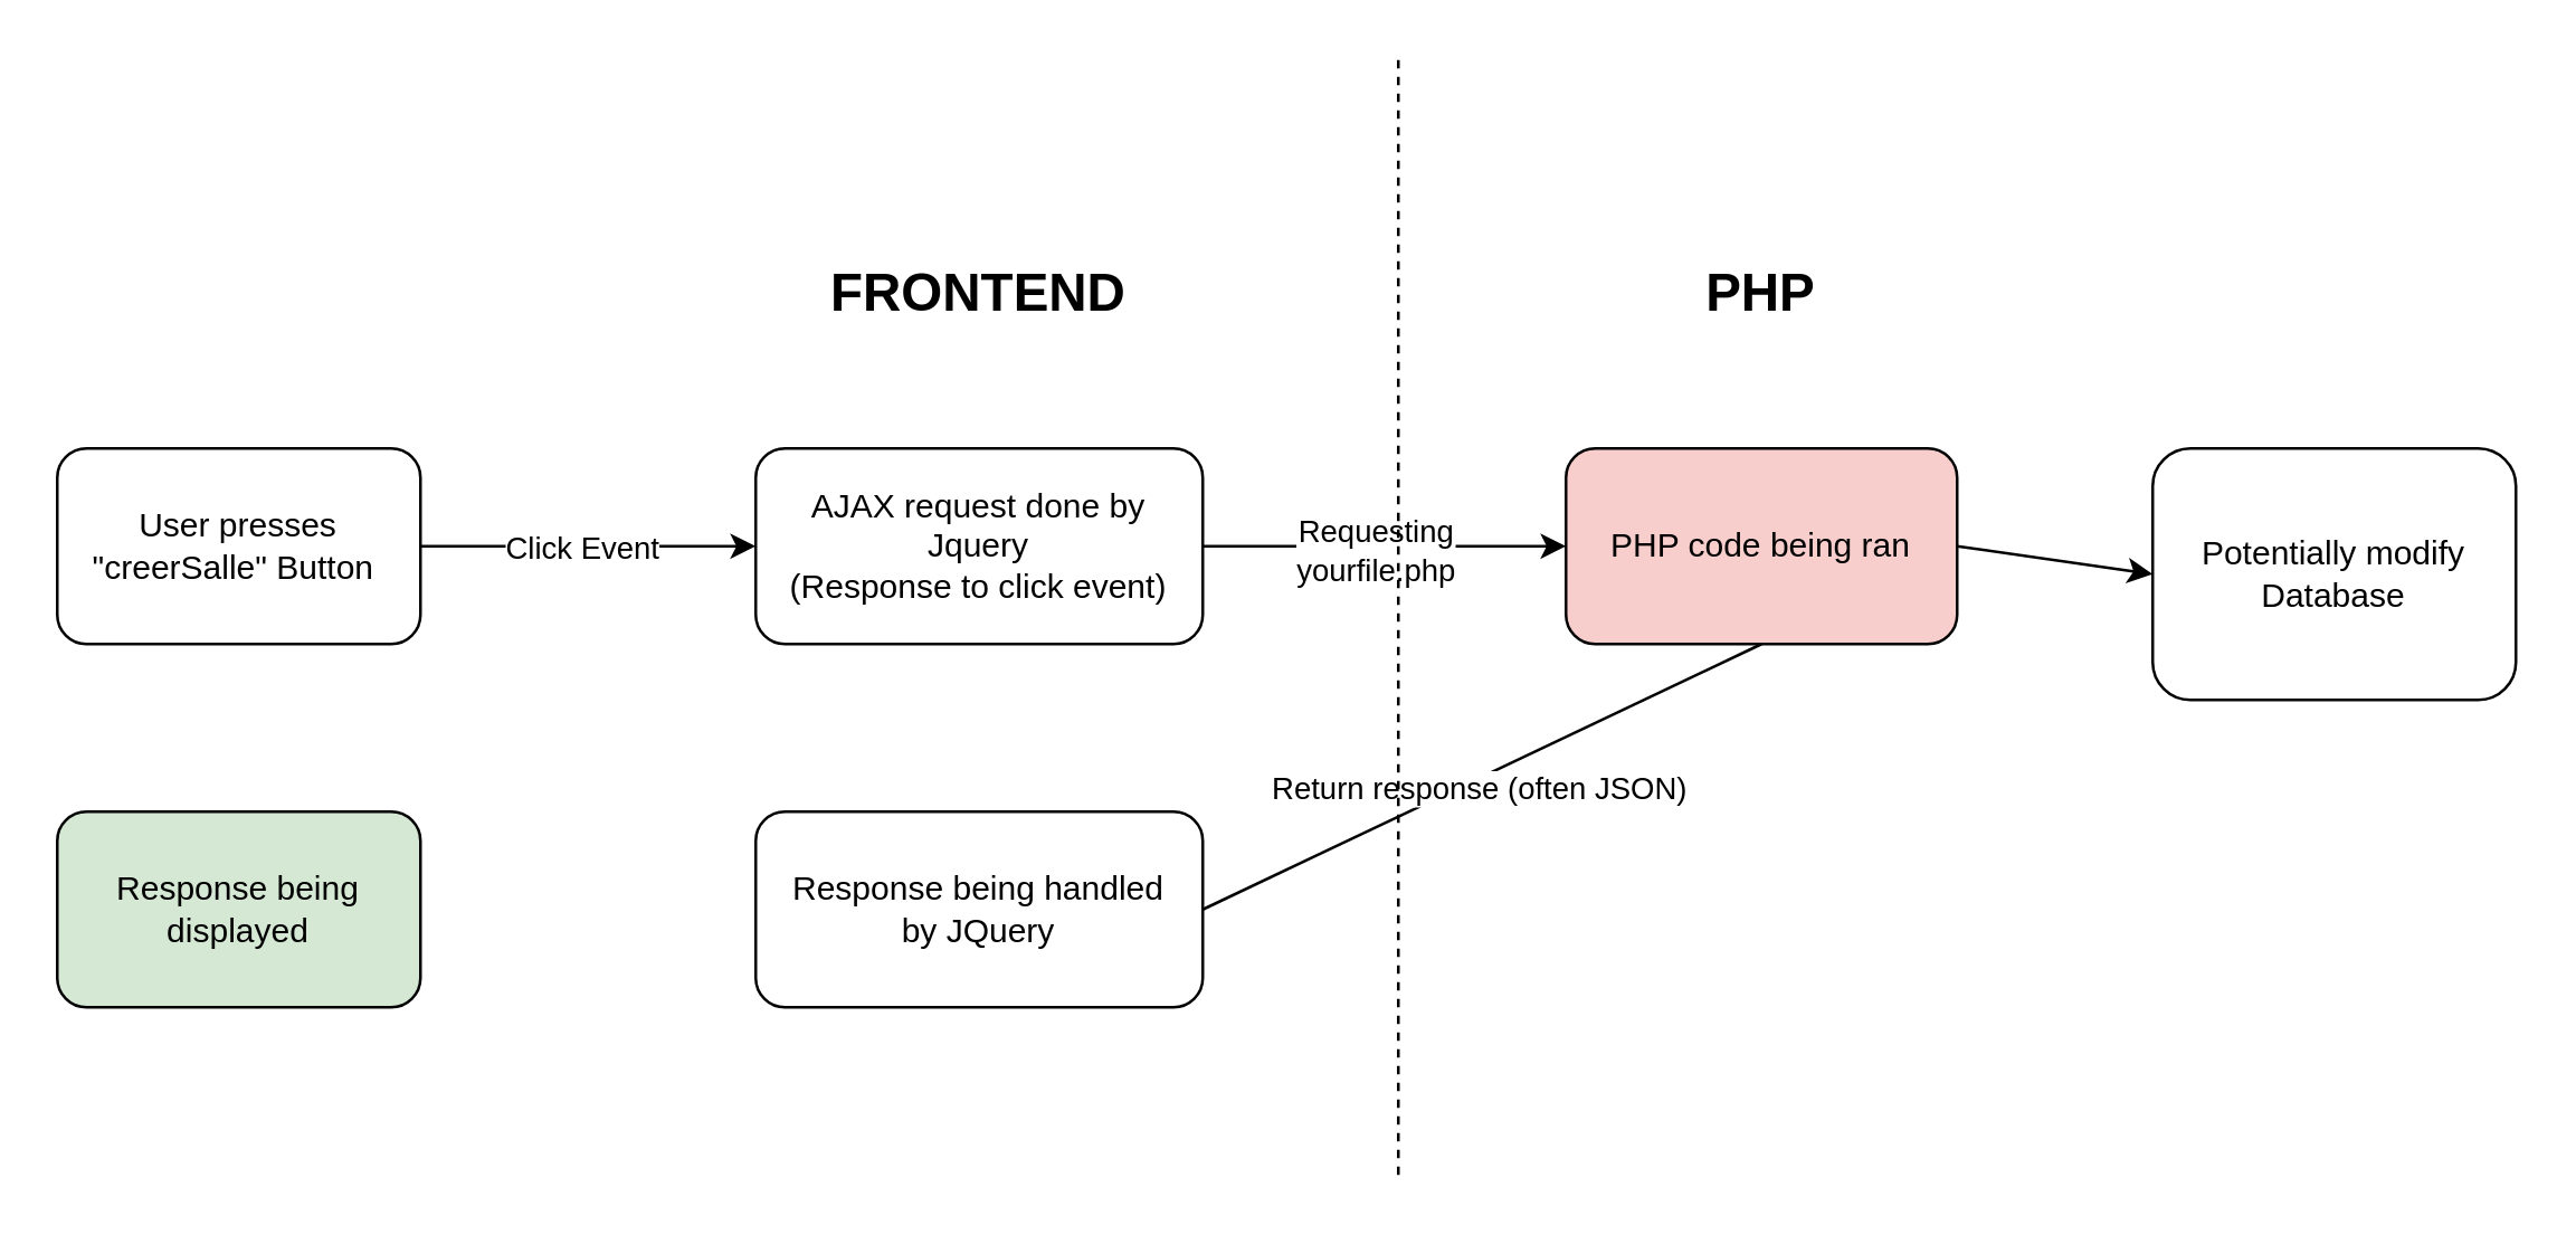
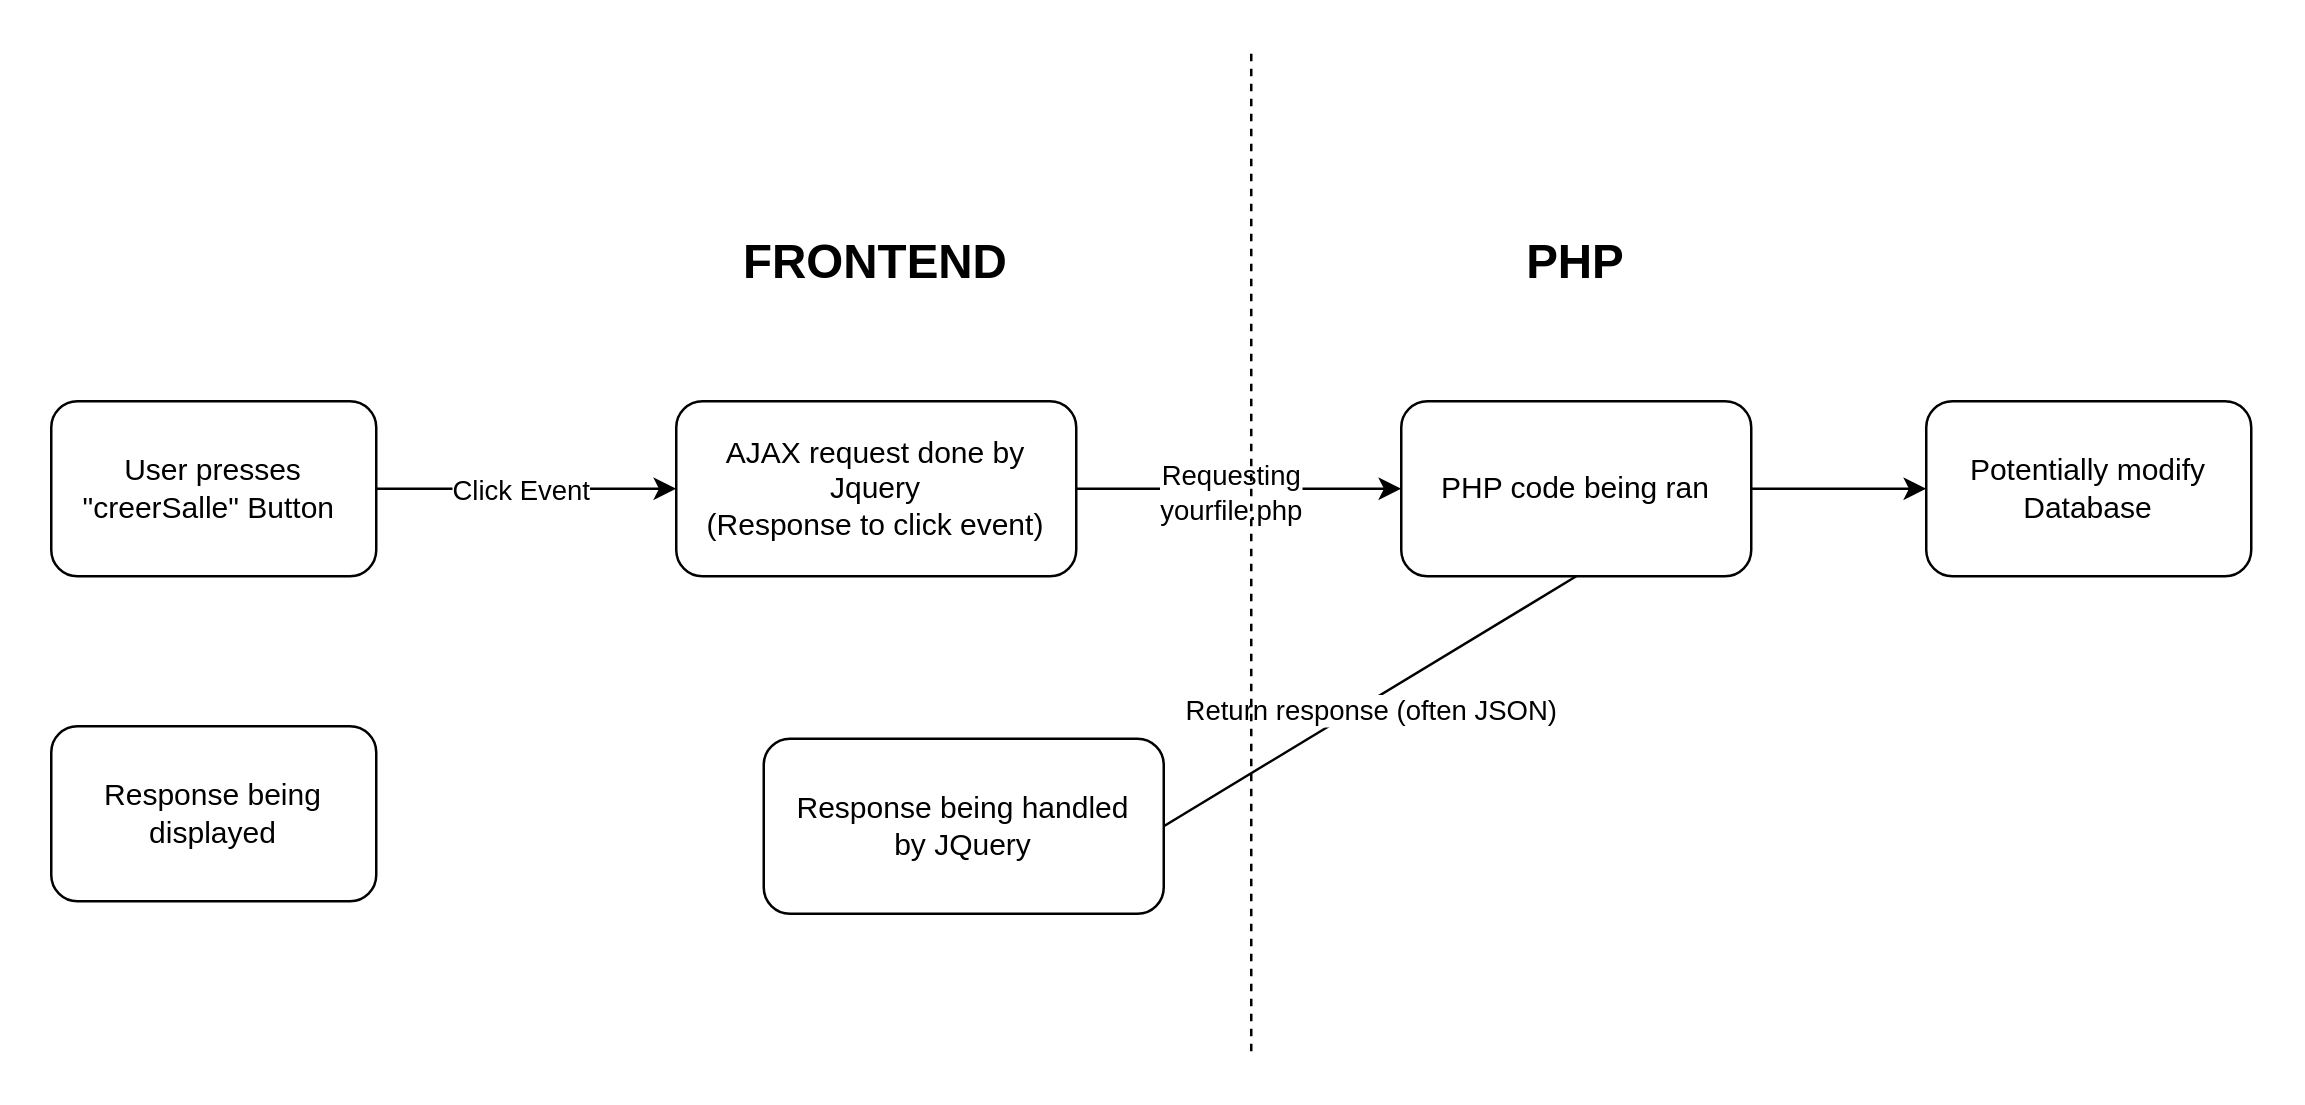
- <mxCell id="6" value="PHP code being ran" style="rounded=1;whiteSpace=wrap;html=1;fillColor=#f8cecc;" vertex="1" parent="1"><mxGeometry x="560" y="160" width="140" height="70" as="geometry" /></mxCell>
+ <mxCell id="6" value="PHP code being ran" style="rounded=1;whiteSpace=wrap;html=1;" vertex="1" parent="1"><mxGeometry x="560" y="160" width="140" height="70" as="geometry" /></mxCell>
- <mxCell id="7" value="Potentially modify&lt;br&gt;Database" style="rounded=1;whiteSpace=wrap;html=1;" vertex="1" parent="1"><mxGeometry x="770" y="160" width="130" height="90" as="geometry" /></mxCell>
+ <mxCell id="7" value="Potentially modify&lt;br&gt;Database" style="rounded=1;whiteSpace=wrap;html=1;" vertex="1" parent="1"><mxGeometry x="770" y="160" width="130" height="70" as="geometry" /></mxCell>
- <mxCell id="14" value="Response being displayed" style="rounded=1;whiteSpace=wrap;html=1;fillColor=#d5e8d4;" vertex="1" parent="1"><mxGeometry x="20" y="290" width="130" height="70" as="geometry" /></mxCell>
+ <mxCell id="14" value="Response being displayed" style="rounded=1;whiteSpace=wrap;html=1;" vertex="1" parent="1"><mxGeometry x="20" y="290" width="130" height="70" as="geometry" /></mxCell>
- <mxCell id="10" value="Response being handled&lt;br&gt;by JQuery" style="rounded=1;whiteSpace=wrap;html=1;" vertex="1" parent="1"><mxGeometry x="270" y="290" width="160" height="70" as="geometry" /></mxCell>
+ <mxCell id="10" value="Response being handled&lt;br&gt;by JQuery" style="rounded=1;whiteSpace=wrap;html=1;" vertex="1" parent="1"><mxGeometry x="305" y="295" width="160" height="70" as="geometry" /></mxCell>
